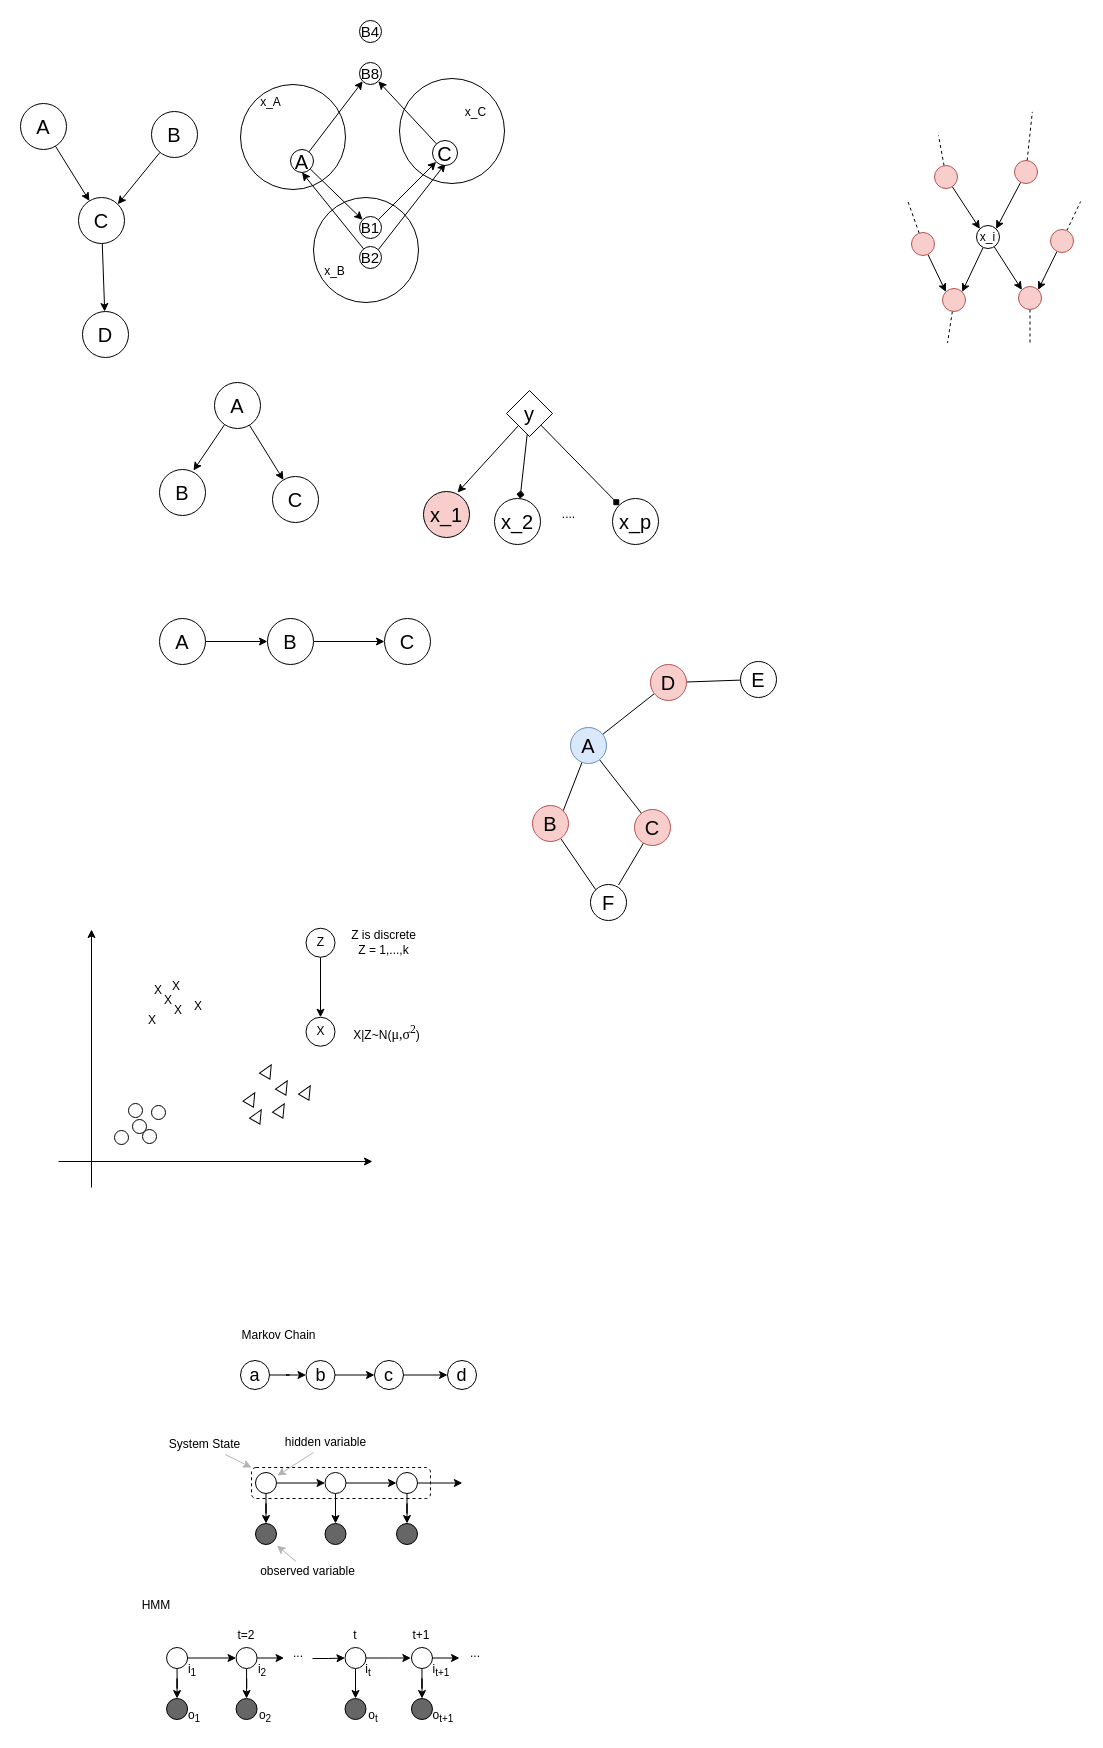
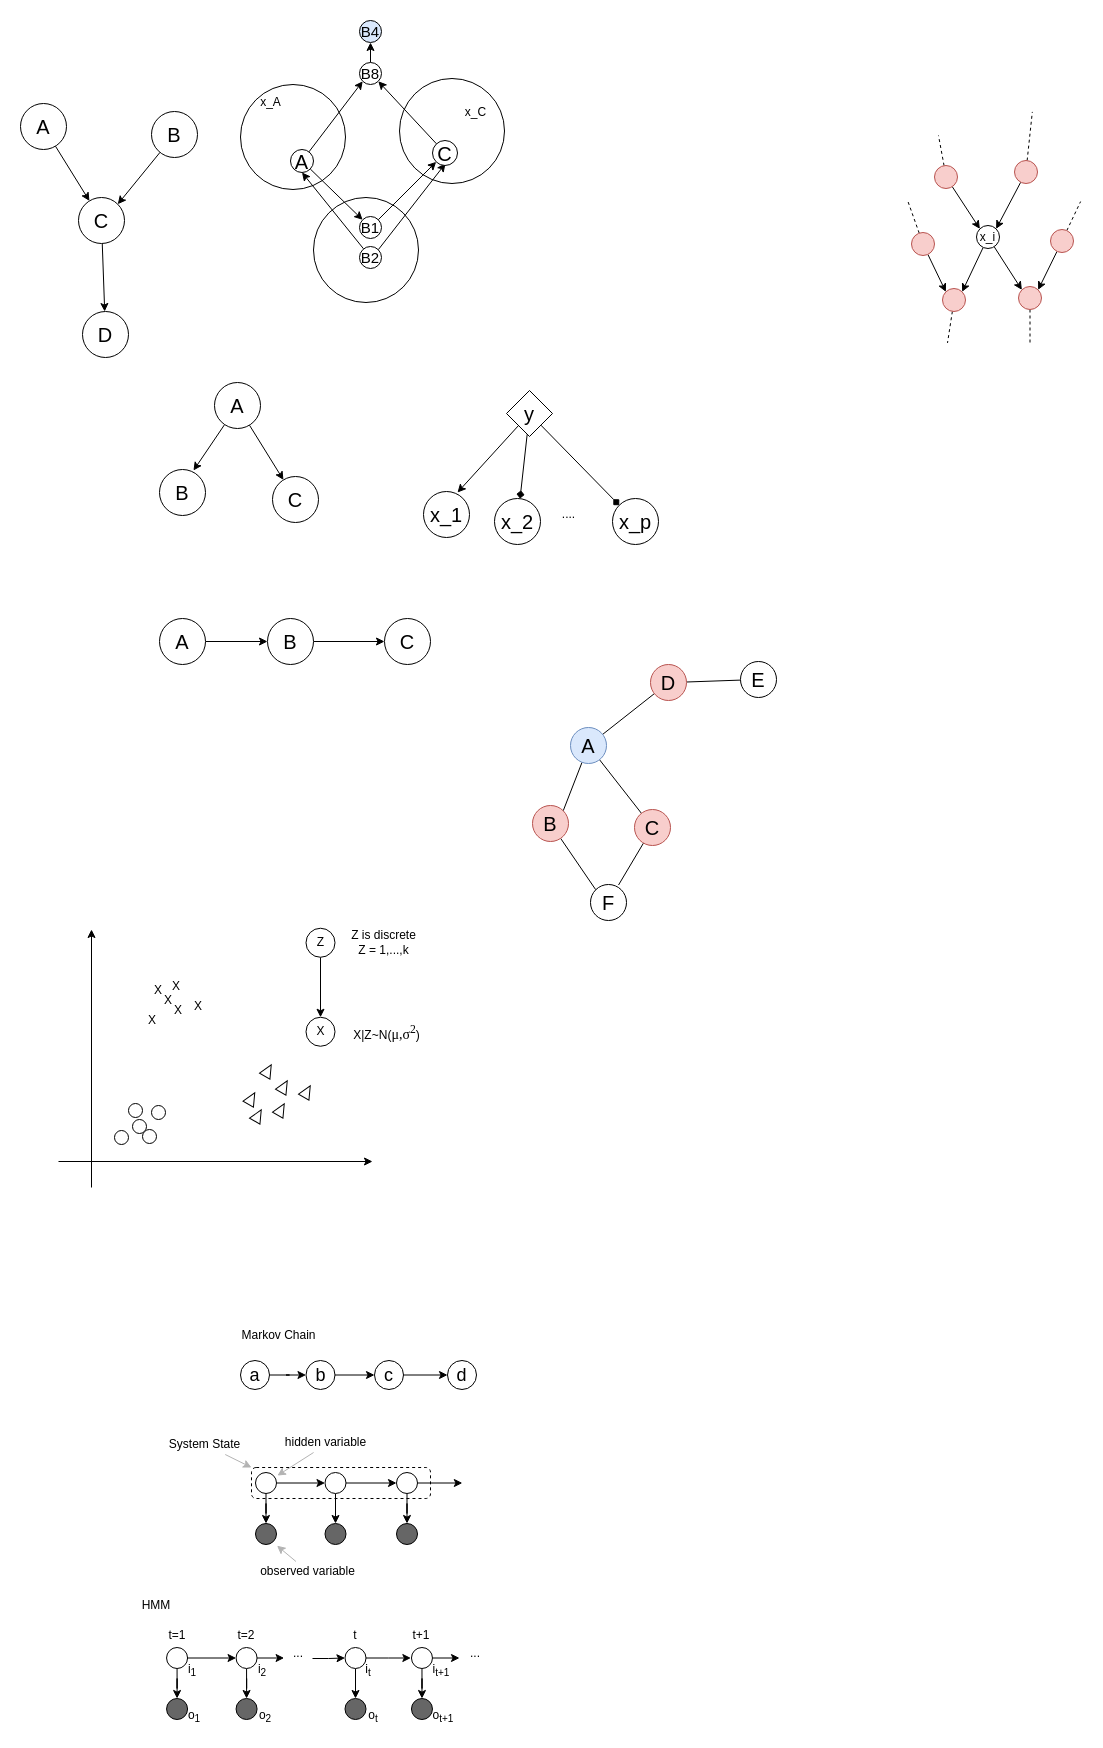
- <mxCell id="38" value="&lt;font style=&quot;font-size: 15px&quot;&gt;B4&lt;/font&gt;" style="ellipse;whiteSpace=wrap;html=1;aspect=fixed;" parent="1" vertex="1"><mxGeometry x="359" y="20" width="22" height="22" as="geometry" /></mxCell>
+ <mxCell id="38" value="&lt;font style=&quot;font-size: 15px&quot;&gt;B4&lt;/font&gt;" style="ellipse;whiteSpace=wrap;html=1;aspect=fixed;fillColor=#dae8fc;" parent="1" vertex="1"><mxGeometry x="359" y="20" width="22" height="22" as="geometry" /></mxCell>
+ <mxCell id="36" style="edgeStyle=none;rounded=0;orthogonalLoop=1;jettySize=auto;html=1;entryX=0.5;entryY=1;entryDx=0;entryDy=0;startArrow=none;startFill=0;endArrow=classic;endFill=1;" parent="1" source="37" target="38" edge="1"><mxGeometry relative="1" as="geometry" /></mxCell>
- <mxCell id="34" value="x_B" style="text;html=1;align=center;verticalAlign=middle;resizable=0;points=[];autosize=1;" parent="1" vertex="1"><mxGeometry x="318" y="262" width="31" height="18" as="geometry" /></mxCell>
- <mxCell id="63" value="&lt;font style=&quot;font-size: 20px&quot;&gt;x_1&lt;/font&gt;" style="ellipse;whiteSpace=wrap;html=1;aspect=fixed;fillColor=#f8cecc;" parent="1" vertex="1"><mxGeometry x="423" y="491" width="46" height="46" as="geometry" /></mxCell>
+ <mxCell id="63" value="&lt;font style=&quot;font-size: 20px&quot;&gt;x_1&lt;/font&gt;" style="ellipse;whiteSpace=wrap;html=1;aspect=fixed;" parent="1" vertex="1"><mxGeometry x="423" y="491" width="46" height="46" as="geometry" /></mxCell>
+ <mxCell id="142" value="t=1" style="text;html=1;strokeColor=none;fillColor=none;align=center;verticalAlign=middle;whiteSpace=wrap;rounded=0;dashed=1;" vertex="1" parent="1"><mxGeometry x="166" y="1625" width="22" height="20" as="geometry" /></mxCell>
